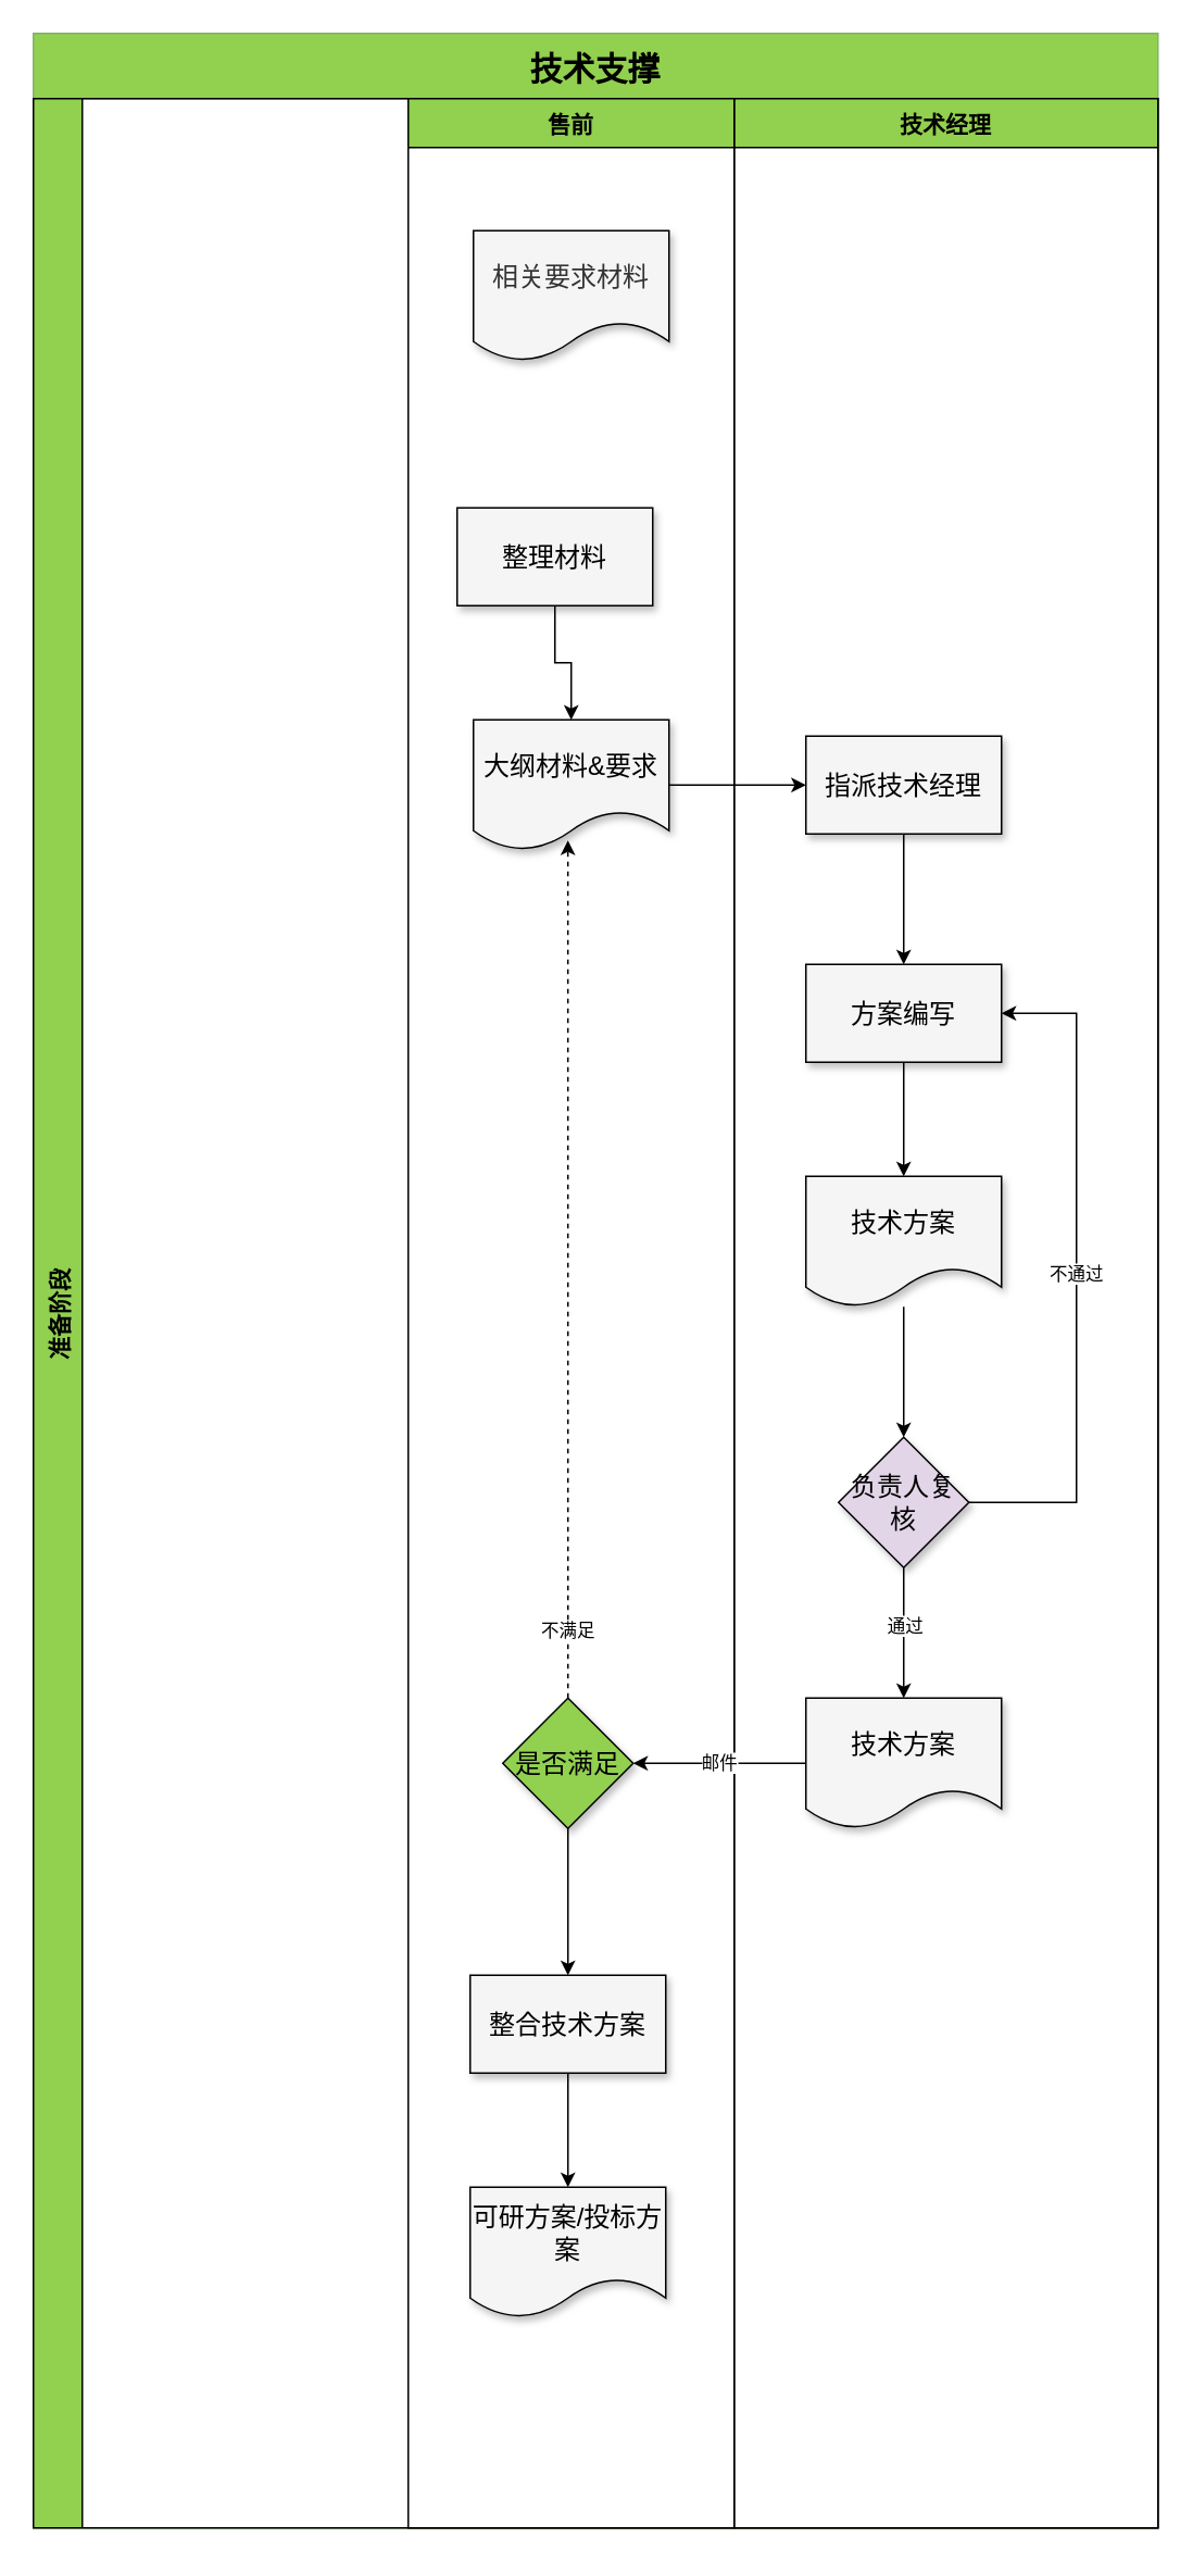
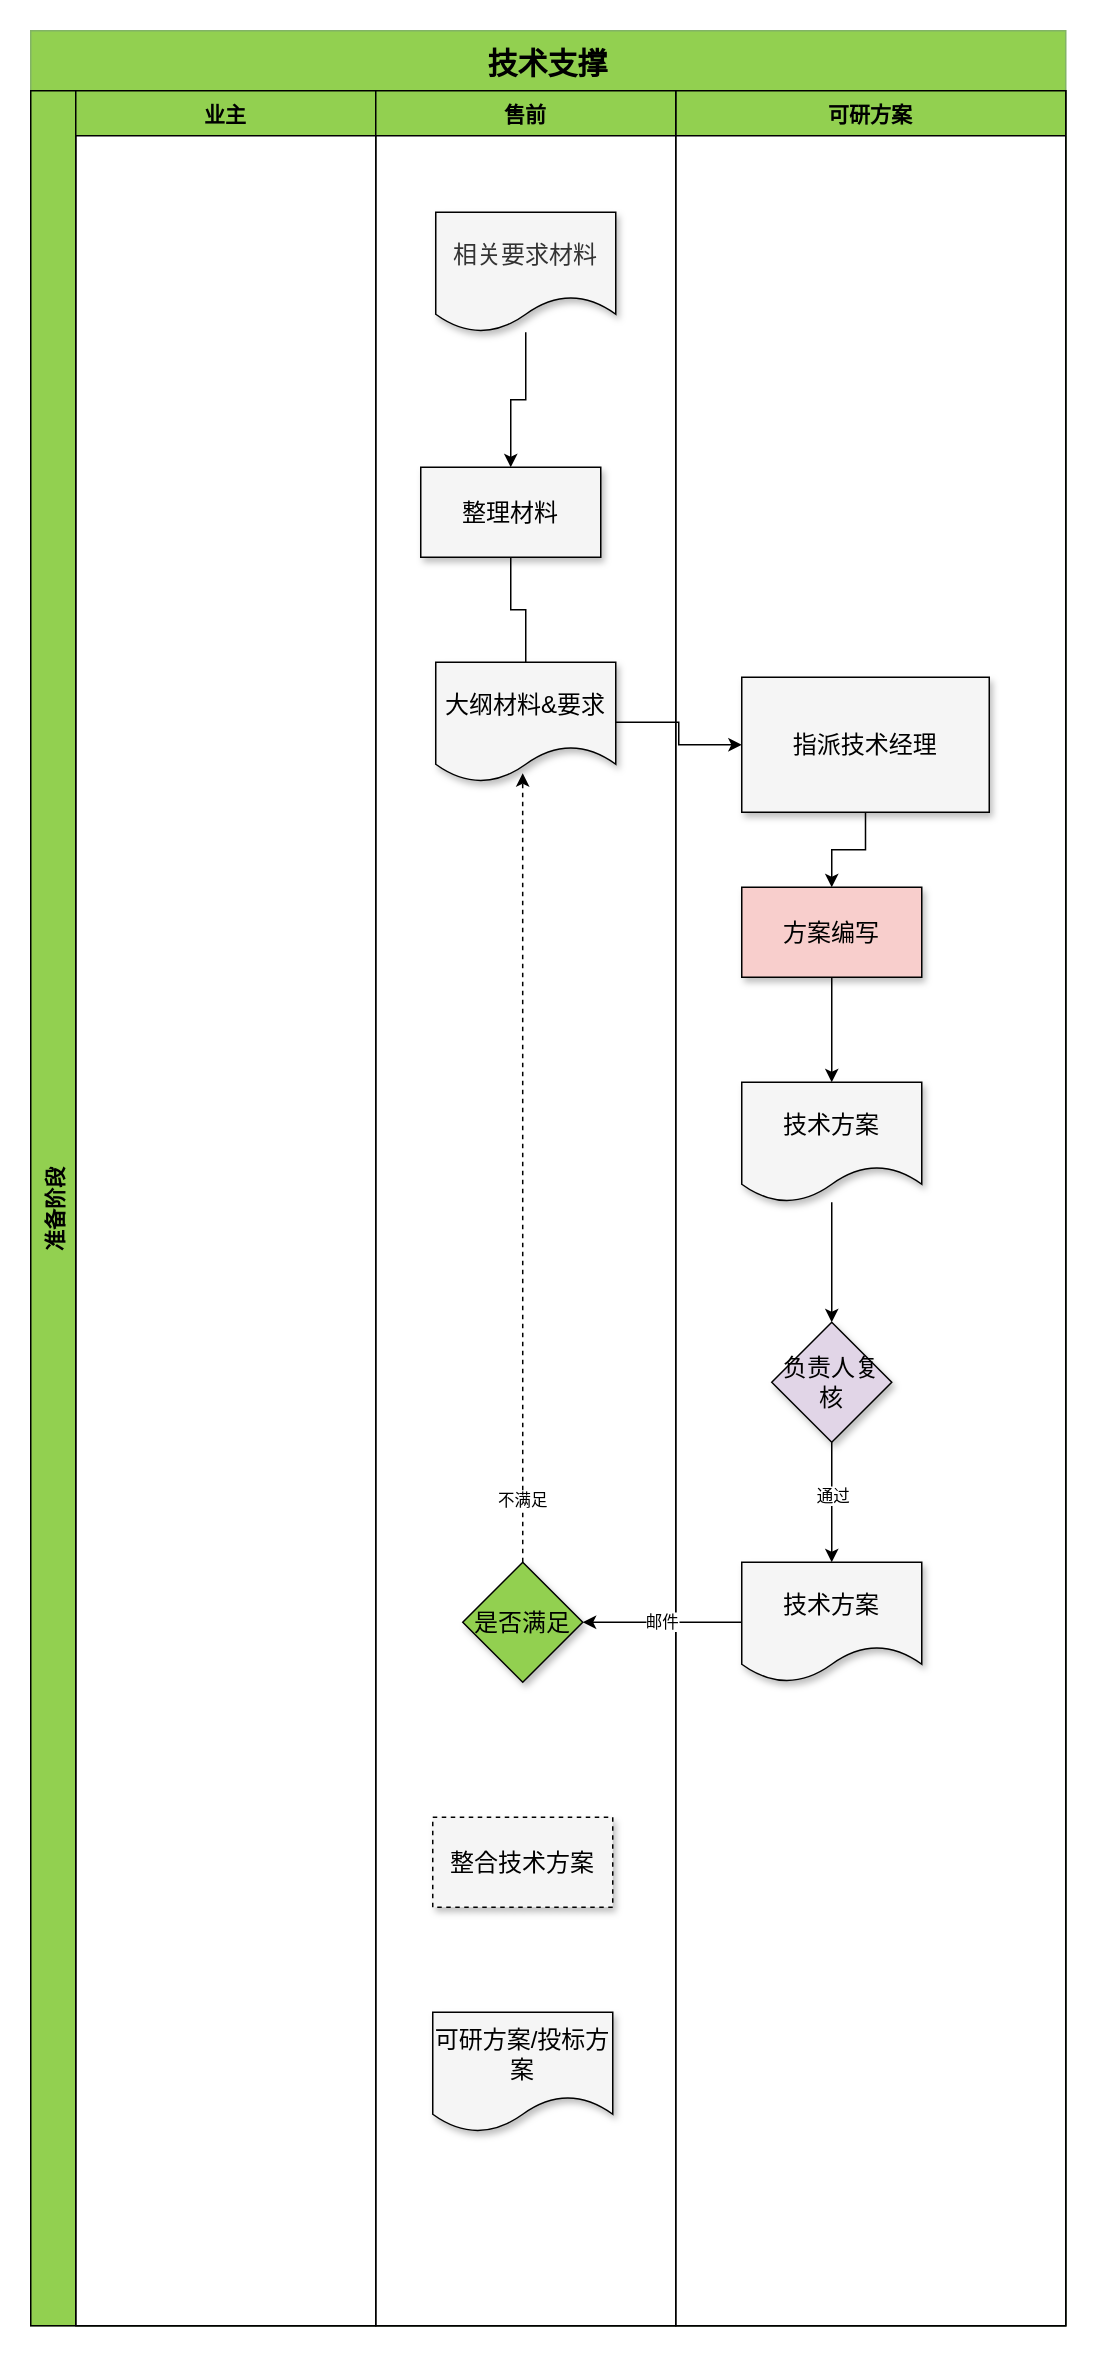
- <mxCell id="5" value="技术经理" style="swimlane;fillColor=#92D050;fontSize=14;startSize=30;" parent="3" vertex="1"><mxGeometry x="430" width="260" height="1490" as="geometry" /></mxCell>
+ <mxCell id="5" value="可研方案" style="swimlane;fillColor=#92D050;fontSize=14;startSize=30;" parent="3" vertex="1"><mxGeometry x="430" width="260" height="1490" as="geometry" /></mxCell>
+ <mxCell id="18" value="" style="edgeStyle=orthogonalEdgeStyle;rounded=0;orthogonalLoop=1;jettySize=auto;html=1;" edge="1" parent="17" source="19" target="21"><mxGeometry relative="1" as="geometry" /></mxCell>
- <mxCell id="20" value="" style="edgeStyle=orthogonalEdgeStyle;rounded=0;orthogonalLoop=1;jettySize=auto;html=1;" edge="1" parent="17" source="21" target="22"><mxGeometry relative="1" as="geometry" /></mxCell>
+ <mxCell id="20" value="" style="edgeStyle=orthogonalEdgeStyle;rounded=0;orthogonalLoop=1;jettySize=auto;html=1;endArrow=none;" edge="1" parent="17" source="21" target="22"><mxGeometry relative="1" as="geometry" /></mxCell>
- <mxCell id="7" value="指派技术经理" style="whiteSpace=wrap;html=1;fontSize=16;fillColor=#F5F5F5;fontColor=#000000;shadow=1;sketch=0;" vertex="1" parent="5"><mxGeometry x="44" y="391" width="120" height="60" as="geometry" /></mxCell>
+ <mxCell id="7" value="指派技术经理" style="whiteSpace=wrap;html=1;fontSize=16;fillColor=#F5F5F5;fontColor=#000000;shadow=1;sketch=0;" vertex="1" parent="5"><mxGeometry x="44" y="391" width="165" height="90" as="geometry" /></mxCell>
- <mxCell id="9" value="方案编写" style="whiteSpace=wrap;html=1;fontSize=16;fillColor=#F5F5F5;fontColor=#000000;shadow=1;sketch=0;" vertex="1" parent="5"><mxGeometry x="44" y="531" width="120" height="60" as="geometry" /></mxCell>
+ <mxCell id="9" value="方案编写" style="whiteSpace=wrap;html=1;fontSize=16;fillColor=#f8cecc;fontColor=#000000;shadow=1;sketch=0;" vertex="1" parent="5"><mxGeometry x="44" y="531" width="120" height="60" as="geometry" /></mxCell>
- <mxCell id="14" value="不通过" style="edgeStyle=orthogonalEdgeStyle;rounded=0;orthogonalLoop=1;jettySize=auto;html=1;exitX=1;exitY=0.5;exitDx=0;exitDy=0;entryX=1;entryY=0.5;entryDx=0;entryDy=0;" edge="1" parent="5" source="15" target="9"><mxGeometry relative="1" as="geometry"><Array as="points"><mxPoint x="210" y="861" /><mxPoint x="210" y="561" /></Array></mxGeometry></mxCell>
+ <mxCell id="4" value="业主" style="swimlane;startSize=30;fillColor=#92D050;fontSize=14;" parent="3" vertex="1"><mxGeometry x="30" width="200" height="1490" as="geometry" /></mxCell>
- <mxCell id="25" value="" style="edgeStyle=orthogonalEdgeStyle;rounded=0;orthogonalLoop=1;jettySize=auto;html=1;" edge="1" parent="17" source="26" target="28"><mxGeometry relative="1" as="geometry" /></mxCell>
- <mxCell id="28" value="整合技术方案" style="whiteSpace=wrap;html=1;fontSize=16;fillColor=#F5F5F5;fontColor=#000000;shadow=1;sketch=0;" vertex="1" parent="17"><mxGeometry x="38" y="1151" width="120" height="60" as="geometry" /></mxCell>
+ <mxCell id="28" value="整合技术方案" style="whiteSpace=wrap;html=1;fontSize=16;fillColor=#F5F5F5;fontColor=#000000;shadow=1;sketch=0;dashed=1;" vertex="1" parent="17"><mxGeometry x="38" y="1151" width="120" height="60" as="geometry" /></mxCell>
- <mxCell id="27" value="" style="edgeStyle=orthogonalEdgeStyle;rounded=0;orthogonalLoop=1;jettySize=auto;html=1;" edge="1" parent="17" source="28" target="29"><mxGeometry relative="1" as="geometry" /></mxCell>
